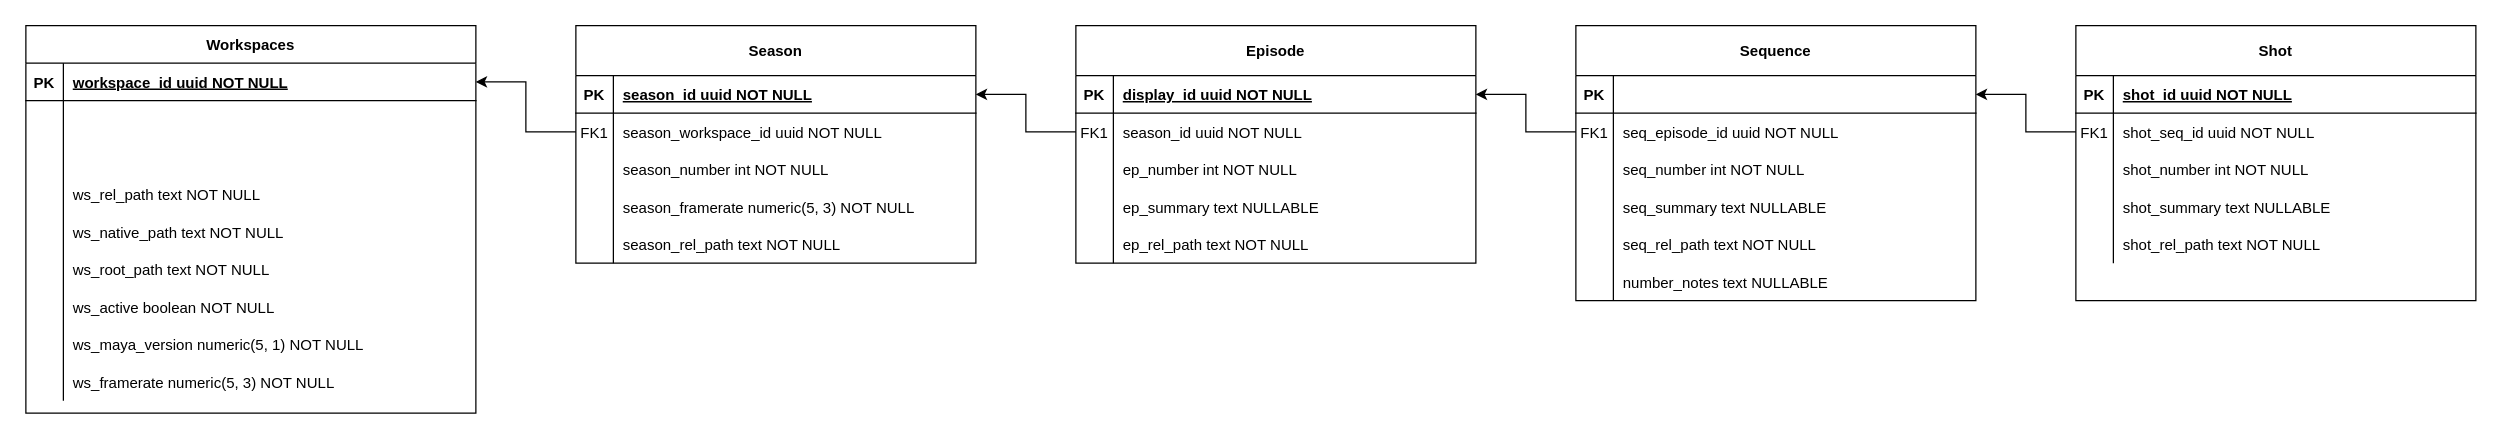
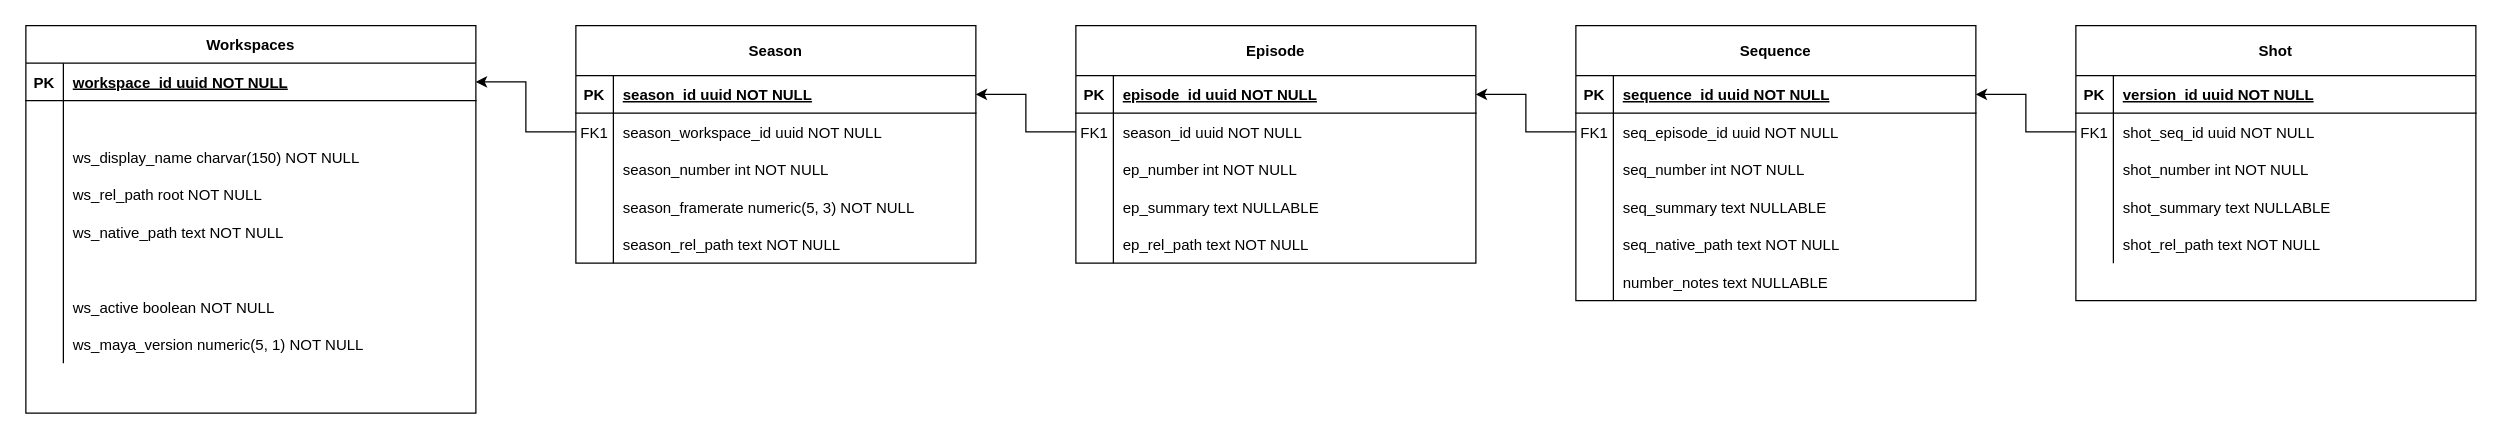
+ <mxCell id="66" value="sequence_id uuid NOT NULL " style="shape=partialRectangle;overflow=hidden;connectable=0;fillColor=none;top=0;left=0;bottom=0;right=0;align=left;spacingLeft=6;fontStyle=5;" vertex="1" parent="64"><mxGeometry x="30" width="290" height="30" as="geometry"><mxRectangle width="290" height="30" as="alternateBounds" /></mxGeometry></mxCell>
- <mxCell id="49" value="display_id uuid NOT NULL " style="shape=partialRectangle;overflow=hidden;connectable=0;fillColor=none;top=0;left=0;bottom=0;right=0;align=left;spacingLeft=6;fontStyle=5;" parent="47" vertex="1"><mxGeometry x="30" width="290" height="30" as="geometry"><mxRectangle width="290" height="30" as="alternateBounds" /></mxGeometry></mxCell>
+ <mxCell id="49" value="episode_id uuid NOT NULL " style="shape=partialRectangle;overflow=hidden;connectable=0;fillColor=none;top=0;left=0;bottom=0;right=0;align=left;spacingLeft=6;fontStyle=5;" parent="47" vertex="1"><mxGeometry x="30" width="290" height="30" as="geometry"><mxRectangle width="290" height="30" as="alternateBounds" /></mxGeometry></mxCell>
- <mxCell id="85" value="shot_id uuid NOT NULL " style="shape=partialRectangle;overflow=hidden;connectable=0;fillColor=none;top=0;left=0;bottom=0;right=0;align=left;spacingLeft=6;fontStyle=5;" vertex="1" parent="83"><mxGeometry x="30" width="290" height="30" as="geometry"><mxRectangle width="290" height="30" as="alternateBounds" /></mxGeometry></mxCell>
+ <mxCell id="85" value="version_id uuid NOT NULL " style="shape=partialRectangle;overflow=hidden;connectable=0;fillColor=none;top=0;left=0;bottom=0;right=0;align=left;spacingLeft=6;fontStyle=5;" vertex="1" parent="83"><mxGeometry x="30" width="290" height="30" as="geometry"><mxRectangle width="290" height="30" as="alternateBounds" /></mxGeometry></mxCell>
+ <mxCell id="10" value="ws_display_name charvar(150) NOT NULL" style="shape=partialRectangle;overflow=hidden;connectable=0;fillColor=none;top=0;left=0;bottom=0;right=0;align=left;spacingLeft=6;" parent="8" vertex="1"><mxGeometry x="30" width="330" height="30" as="geometry"><mxRectangle width="330" height="30" as="alternateBounds" /></mxGeometry></mxCell>
- <mxCell id="13" value="ws_rel_path text NOT NULL" style="shape=partialRectangle;overflow=hidden;connectable=0;fillColor=none;top=0;left=0;bottom=0;right=0;align=left;spacingLeft=6;" parent="11" vertex="1"><mxGeometry x="30" width="330" height="30" as="geometry"><mxRectangle width="330" height="30" as="alternateBounds" /></mxGeometry></mxCell>
+ <mxCell id="13" value="ws_rel_path root NOT NULL" style="shape=partialRectangle;overflow=hidden;connectable=0;fillColor=none;top=0;left=0;bottom=0;right=0;align=left;spacingLeft=6;" parent="11" vertex="1"><mxGeometry x="30" width="330" height="30" as="geometry"><mxRectangle width="330" height="30" as="alternateBounds" /></mxGeometry></mxCell>
- <mxCell id="78" value="seq_rel_path text NOT NULL" style="shape=partialRectangle;overflow=hidden;connectable=0;fillColor=none;top=0;left=0;bottom=0;right=0;align=left;spacingLeft=6;" vertex="1" parent="76"><mxGeometry x="30" width="290" height="30" as="geometry"><mxRectangle width="290" height="30" as="alternateBounds" /></mxGeometry></mxCell>
+ <mxCell id="78" value="seq_native_path text NOT NULL" style="shape=partialRectangle;overflow=hidden;connectable=0;fillColor=none;top=0;left=0;bottom=0;right=0;align=left;spacingLeft=6;" vertex="1" parent="76"><mxGeometry x="30" width="290" height="30" as="geometry"><mxRectangle width="290" height="30" as="alternateBounds" /></mxGeometry></mxCell>
- <mxCell id="19" value="ws_root_path text NOT NULL" style="shape=partialRectangle;overflow=hidden;connectable=0;fillColor=none;top=0;left=0;bottom=0;right=0;align=left;spacingLeft=6;" parent="17" vertex="1"><mxGeometry x="30" width="330" height="30" as="geometry"><mxRectangle width="330" height="30" as="alternateBounds" /></mxGeometry></mxCell>
- <mxCell id="28" value="ws_framerate numeric(5, 3) NOT NULL" style="shape=partialRectangle;overflow=hidden;connectable=0;fillColor=none;top=0;left=0;bottom=0;right=0;align=left;spacingLeft=6;" parent="26" vertex="1"><mxGeometry x="30" width="330" height="30" as="geometry"><mxRectangle width="330" height="30" as="alternateBounds" /></mxGeometry></mxCell>
